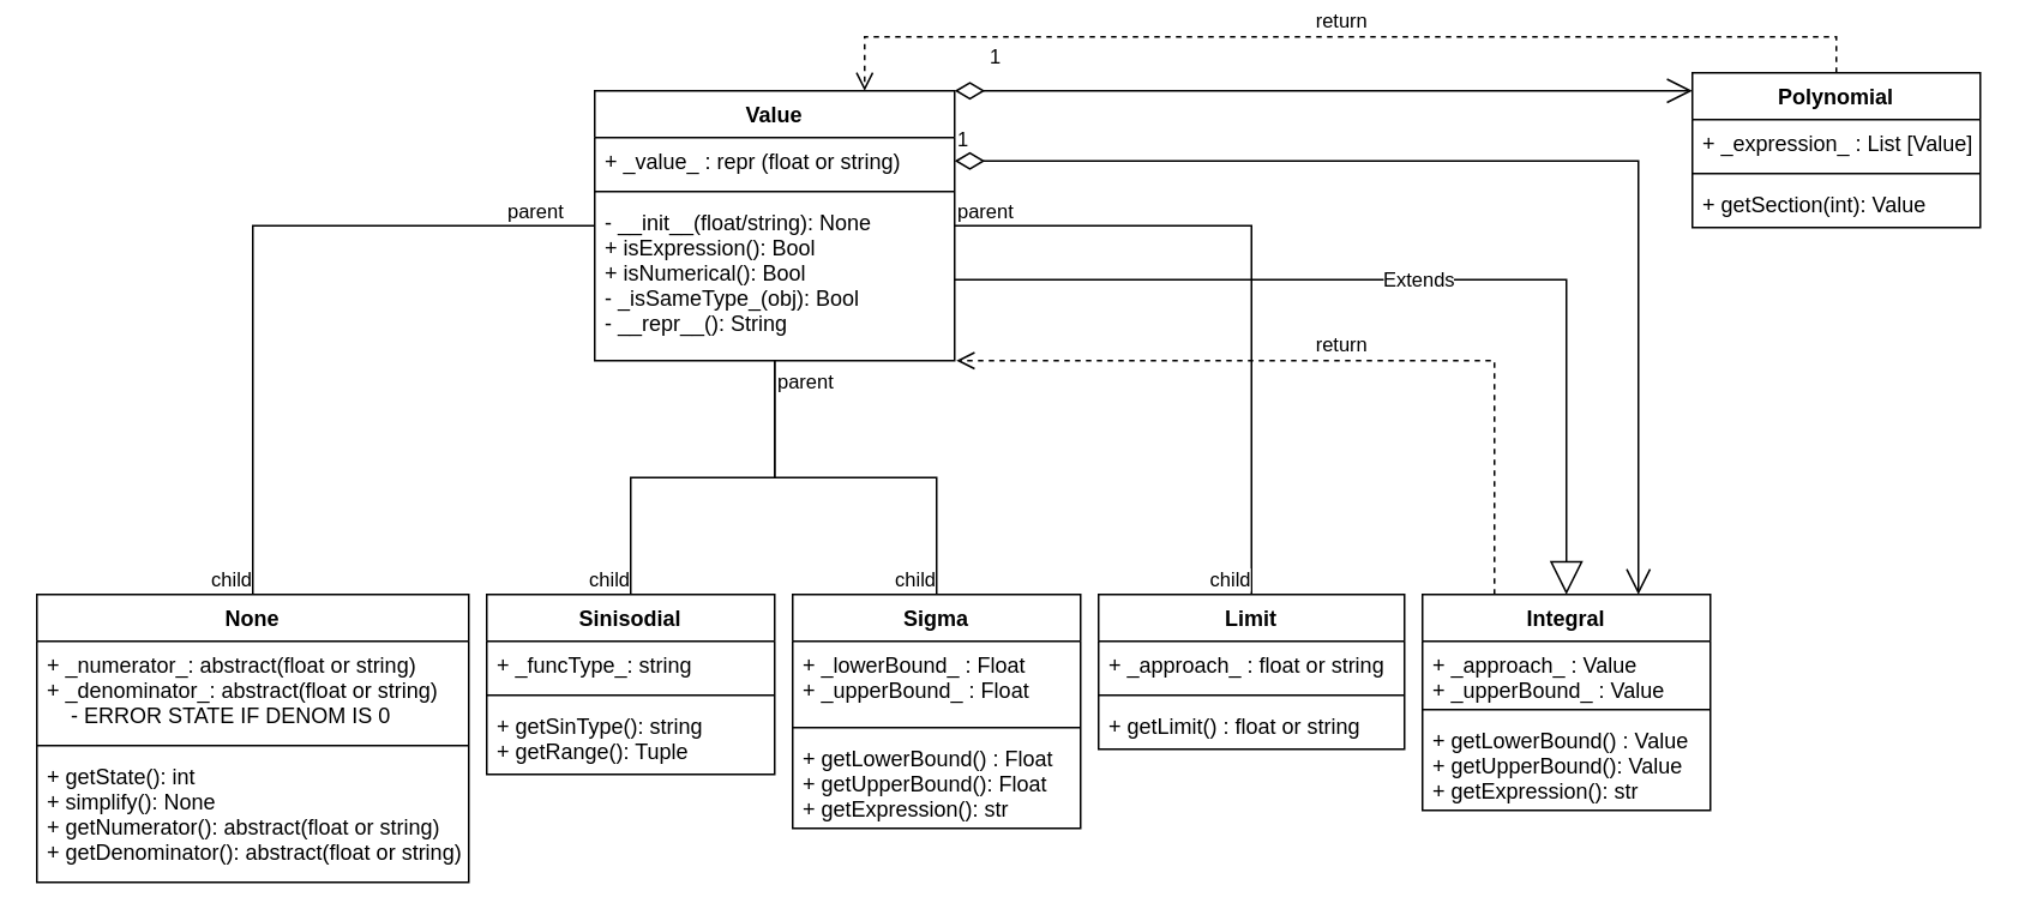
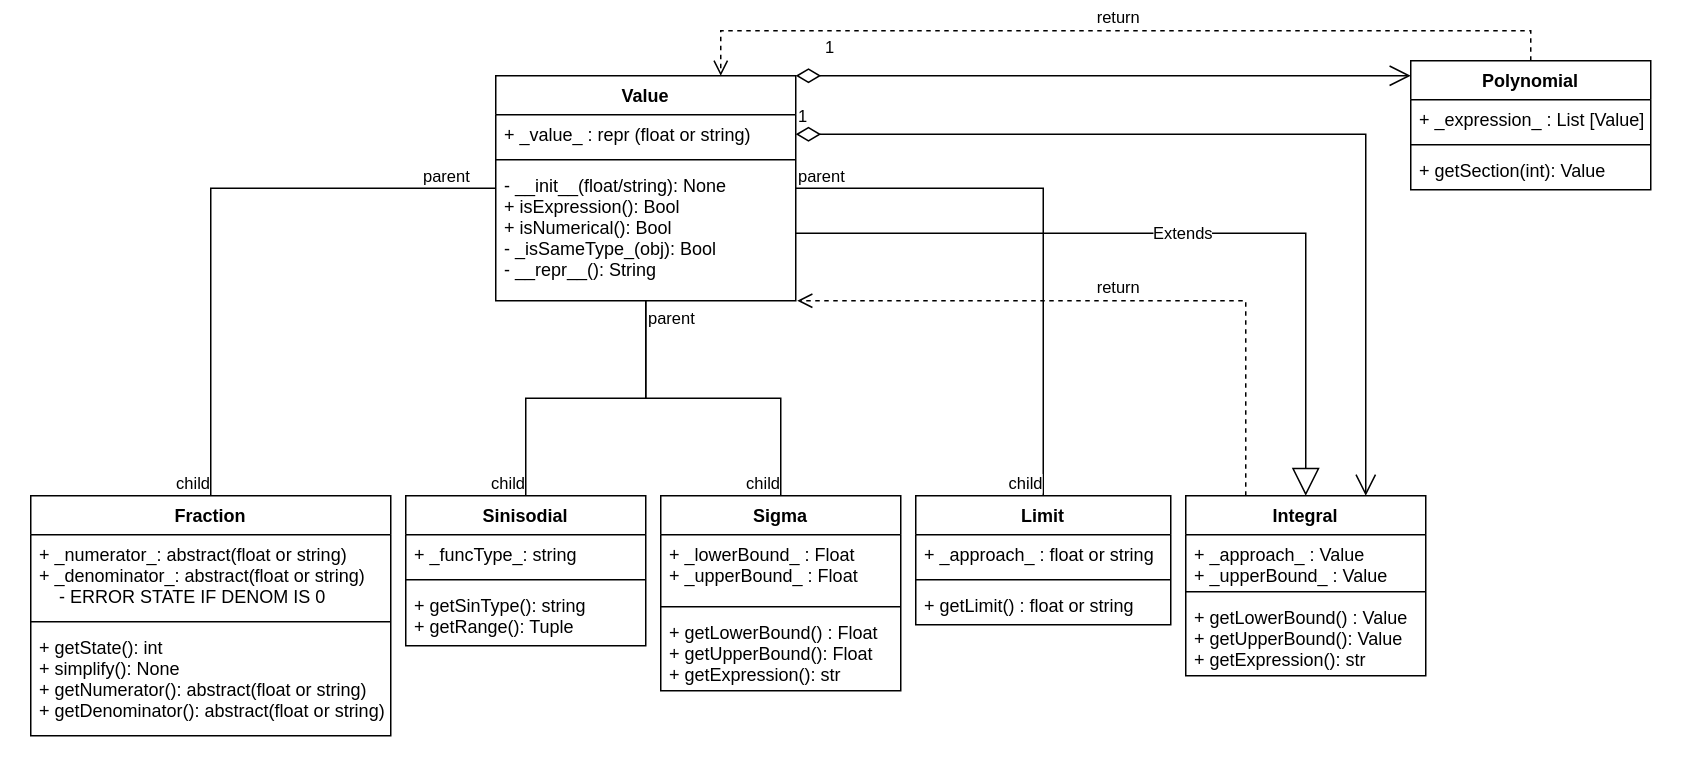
- <mxCell id="6" value="None" style="swimlane;fontStyle=1;align=center;verticalAlign=top;childLayout=stackLayout;horizontal=1;startSize=26;horizontalStack=0;resizeParent=1;resizeParentMax=0;resizeLast=0;collapsible=1;marginBottom=0;" vertex="1" parent="1"><mxGeometry x="20" y="330" width="240" height="160" as="geometry" /></mxCell>
+ <mxCell id="6" value="Fraction" style="swimlane;fontStyle=1;align=center;verticalAlign=top;childLayout=stackLayout;horizontal=1;startSize=26;horizontalStack=0;resizeParent=1;resizeParentMax=0;resizeLast=0;collapsible=1;marginBottom=0;" vertex="1" parent="1"><mxGeometry x="20" y="330" width="240" height="160" as="geometry" /></mxCell>
